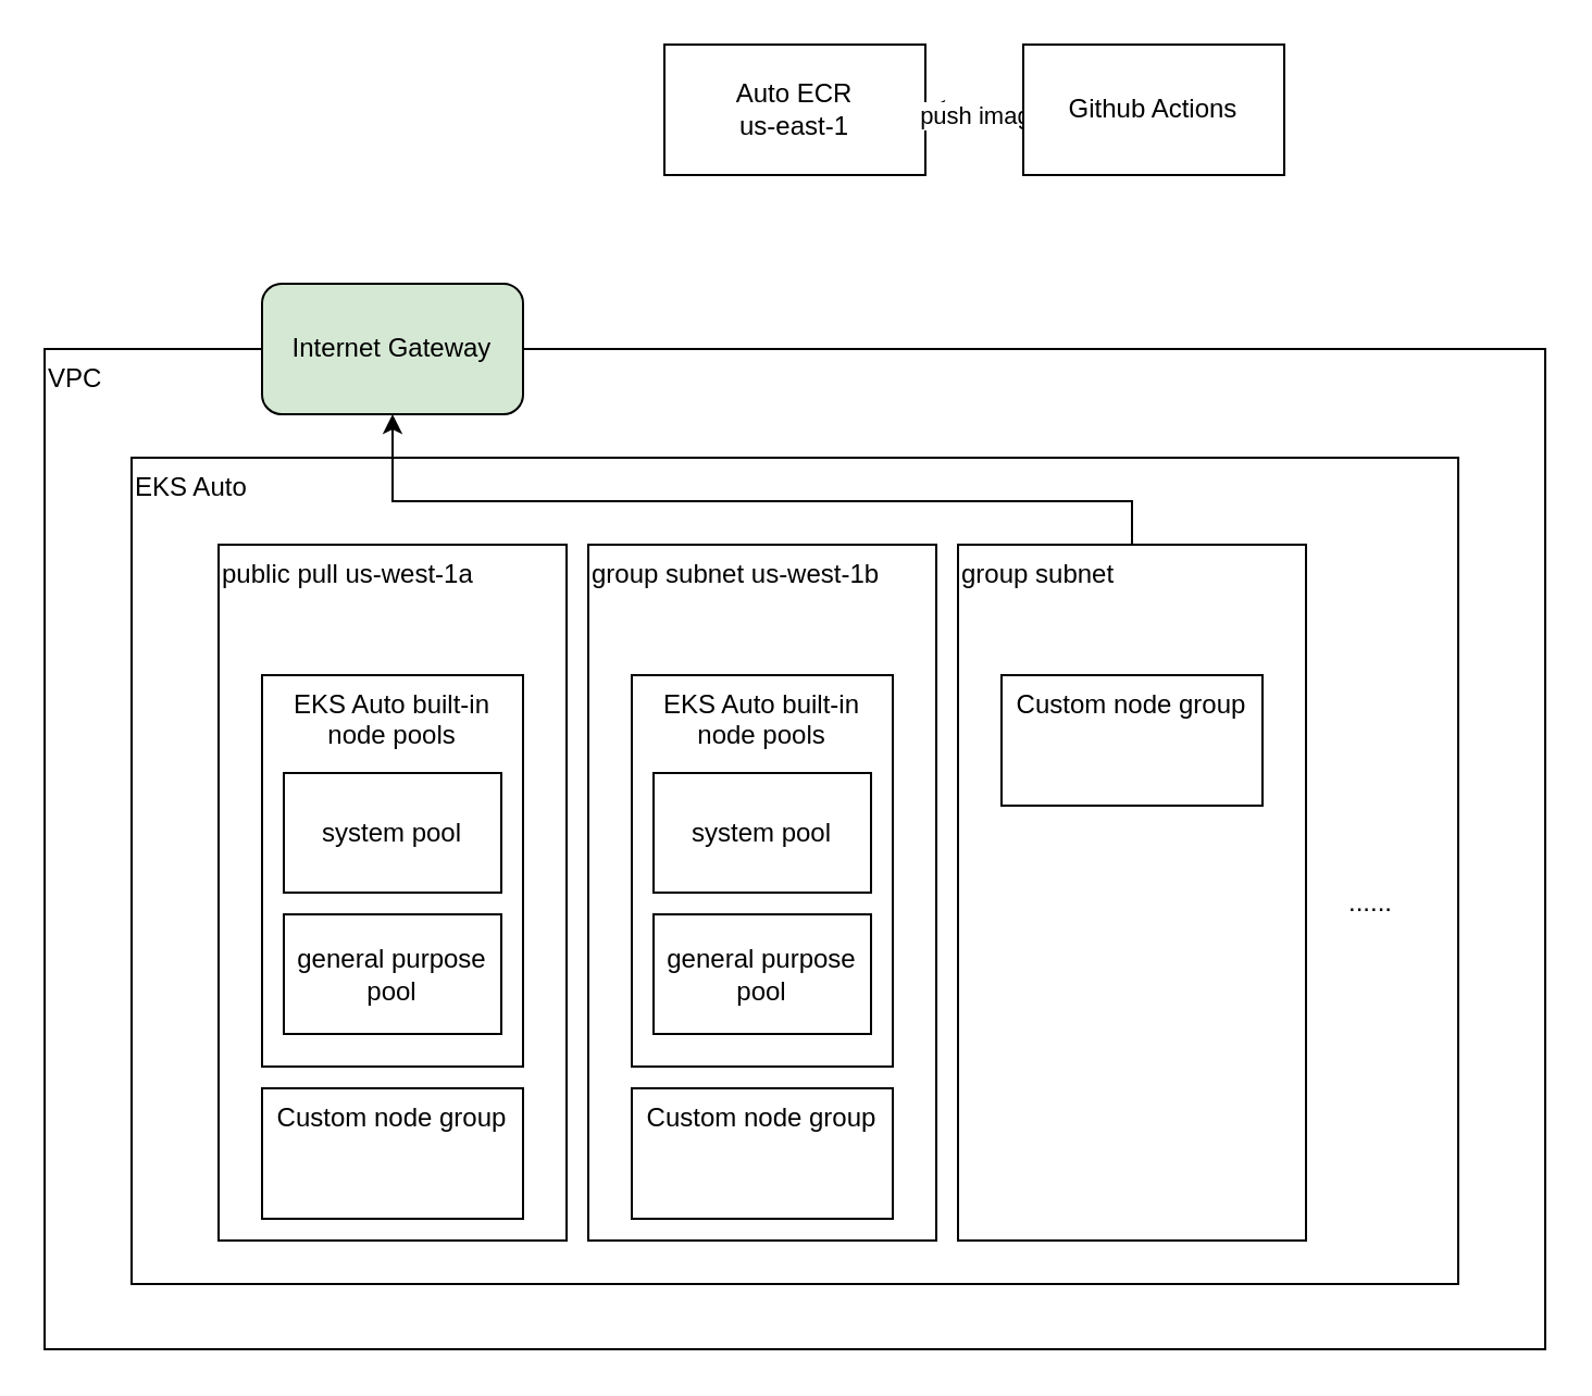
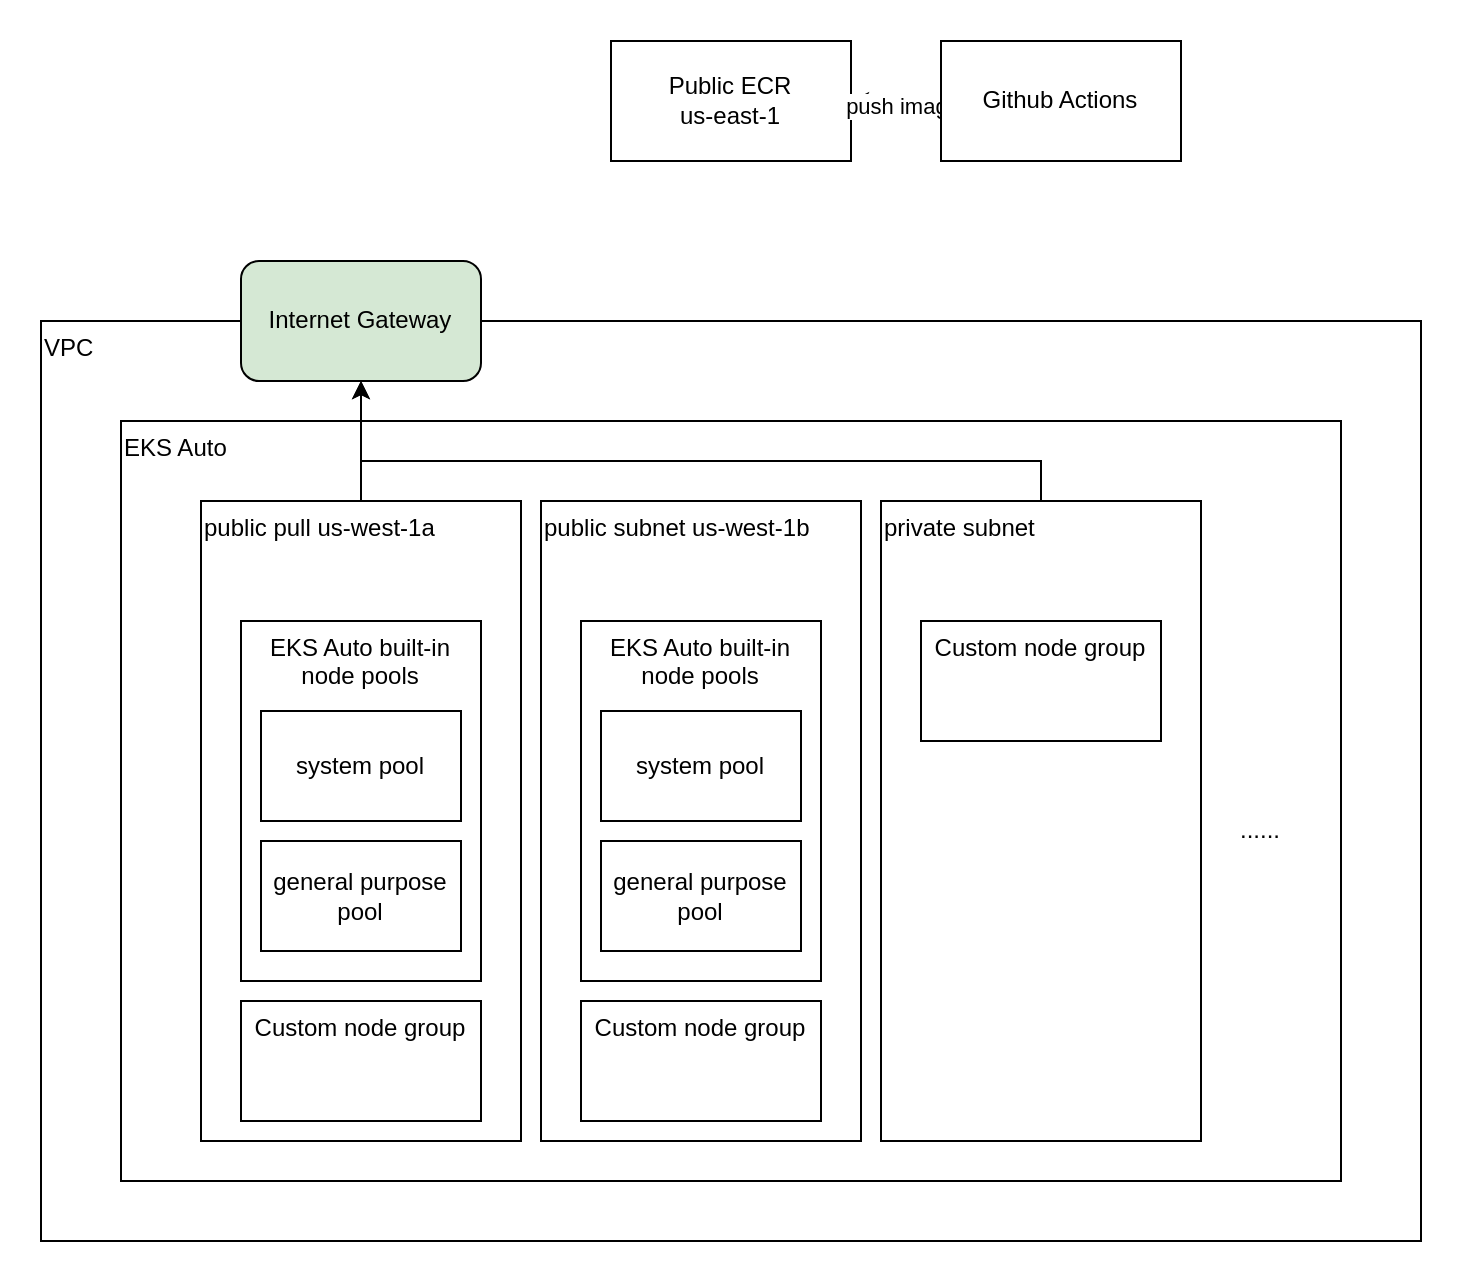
- <mxCell id="3" value="Auto ECR&lt;div&gt;us-east-1&lt;/div&gt;" style="rounded=0;whiteSpace=wrap;html=1;" vertex="1" parent="1"><mxGeometry x="305" y="20" width="120" height="60" as="geometry" /></mxCell>
+ <mxCell id="3" value="Public ECR&lt;div&gt;us-east-1&lt;/div&gt;" style="rounded=0;whiteSpace=wrap;html=1;" vertex="1" parent="1"><mxGeometry x="305" y="20" width="120" height="60" as="geometry" /></mxCell>
+ <mxCell id="8" style="edgeStyle=orthogonalEdgeStyle;rounded=0;orthogonalLoop=1;jettySize=auto;html=1;exitX=0.5;exitY=0;exitDx=0;exitDy=0;entryX=0.5;entryY=1;entryDx=0;entryDy=0;" edge="1" parent="1" source="9" target="19"><mxGeometry relative="1" as="geometry"><Array as="points"><mxPoint x="180" y="190" /><mxPoint x="180" y="190" /></Array></mxGeometry></mxCell>
- <mxCell id="10" value="group subnet us-west-1b" style="rounded=0;whiteSpace=wrap;html=1;align=left;verticalAlign=top;" vertex="1" parent="1"><mxGeometry x="270" y="250" width="160" height="320" as="geometry" /></mxCell>
+ <mxCell id="10" value="public subnet us-west-1b" style="rounded=0;whiteSpace=wrap;html=1;align=left;verticalAlign=top;" vertex="1" parent="1"><mxGeometry x="270" y="250" width="160" height="320" as="geometry" /></mxCell>
- <mxCell id="12" value="group subnet" style="rounded=0;whiteSpace=wrap;html=1;align=left;verticalAlign=top;" vertex="1" parent="1"><mxGeometry x="440" y="250" width="160" height="320" as="geometry" /></mxCell>
+ <mxCell id="12" value="private subnet" style="rounded=0;whiteSpace=wrap;html=1;align=left;verticalAlign=top;" vertex="1" parent="1"><mxGeometry x="440" y="250" width="160" height="320" as="geometry" /></mxCell>
